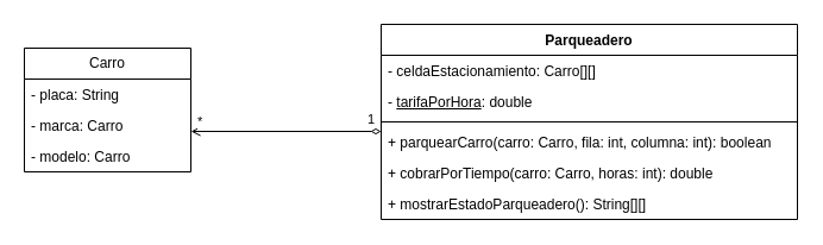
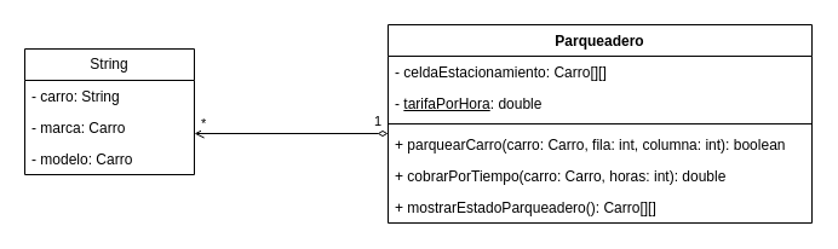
- <mxCell id="2" value="Carro" style="swimlane;fontStyle=0;childLayout=stackLayout;horizontal=1;startSize=26;fillColor=none;horizontalStack=0;resizeParent=1;resizeParentMax=0;resizeLast=0;collapsible=1;marginBottom=0;whiteSpace=wrap;html=1;" parent="1" vertex="1"><mxGeometry x="20" y="40" width="140" height="104" as="geometry" /></mxCell>
+ <mxCell id="2" value="String" style="swimlane;fontStyle=0;childLayout=stackLayout;horizontal=1;startSize=26;fillColor=none;horizontalStack=0;resizeParent=1;resizeParentMax=0;resizeLast=0;collapsible=1;marginBottom=0;whiteSpace=wrap;html=1;" parent="1" vertex="1"><mxGeometry x="20" y="40" width="140" height="104" as="geometry" /></mxCell>
- <mxCell id="3" value="- placa: String" style="text;strokeColor=none;fillColor=none;align=left;verticalAlign=top;spacingLeft=4;spacingRight=4;overflow=hidden;rotatable=0;points=[[0,0.5],[1,0.5]];portConstraint=eastwest;whiteSpace=wrap;html=1;" parent="2" vertex="1"><mxGeometry y="26" width="140" height="26" as="geometry" /></mxCell>
+ <mxCell id="3" value="- carro: String" style="text;strokeColor=none;fillColor=none;align=left;verticalAlign=top;spacingLeft=4;spacingRight=4;overflow=hidden;rotatable=0;points=[[0,0.5],[1,0.5]];portConstraint=eastwest;whiteSpace=wrap;html=1;" parent="2" vertex="1"><mxGeometry y="26" width="140" height="26" as="geometry" /></mxCell>
- <mxCell id="12" value="+ mostrarEstadoParqueadero(): String[][]" style="text;strokeColor=none;fillColor=none;align=left;verticalAlign=top;spacingLeft=4;spacingRight=4;overflow=hidden;rotatable=0;points=[[0,0.5],[1,0.5]];portConstraint=eastwest;whiteSpace=wrap;html=1;" parent="6" vertex="1"><mxGeometry y="138" width="350" height="26" as="geometry" /></mxCell>
+ <mxCell id="12" value="+ mostrarEstadoParqueadero(): Carro[][]" style="text;strokeColor=none;fillColor=none;align=left;verticalAlign=top;spacingLeft=4;spacingRight=4;overflow=hidden;rotatable=0;points=[[0,0.5],[1,0.5]];portConstraint=eastwest;whiteSpace=wrap;html=1;" parent="6" vertex="1"><mxGeometry y="138" width="350" height="26" as="geometry" /></mxCell>
